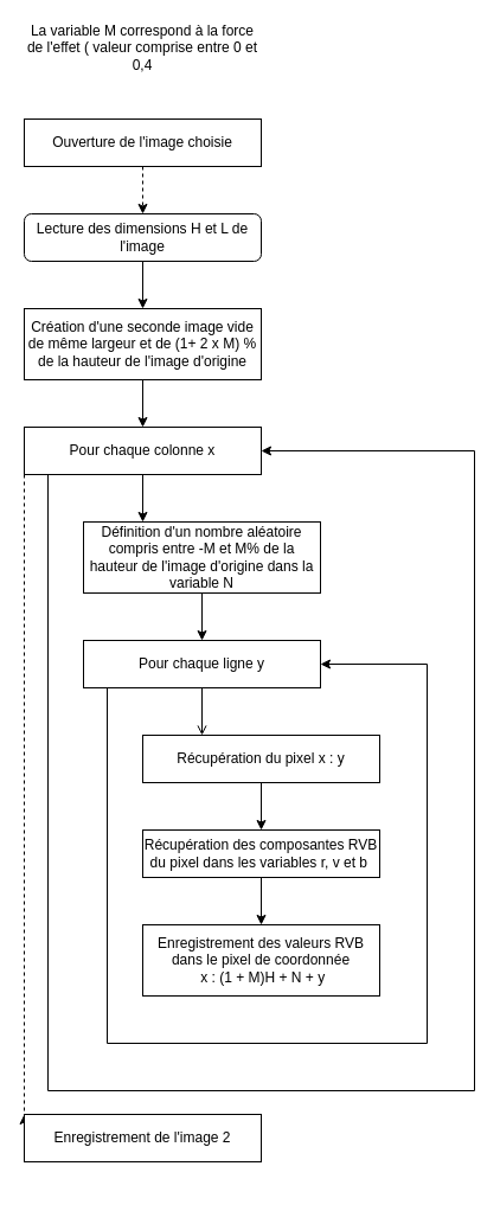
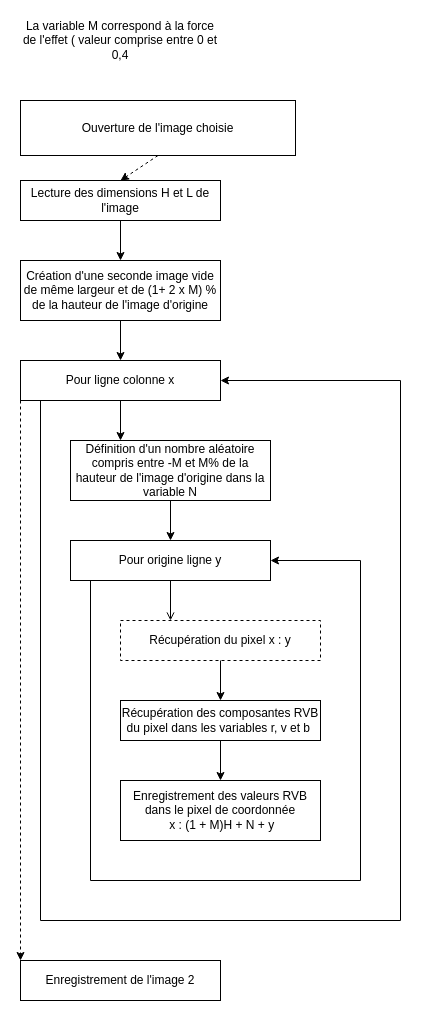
- <mxCell id="2" value="Ouverture de l'image choisie" style="rounded=0;whiteSpace=wrap;html=1;" parent="1" vertex="1"><mxGeometry x="20" y="100" width="200" height="40" as="geometry" /></mxCell>
+ <mxCell id="2" value="Ouverture de l'image choisie" style="rounded=0;whiteSpace=wrap;html=1;" parent="1" vertex="1"><mxGeometry x="20" y="100" width="275" height="55" as="geometry" /></mxCell>
- <mxCell id="3" value="Lecture des dimensions H et L de l'image" style="whiteSpace=wrap;html=1;rounded=1;" parent="1" vertex="1"><mxGeometry x="20" y="180" width="200" height="40" as="geometry" /></mxCell>
+ <mxCell id="3" value="Lecture des dimensions H et L de l'image" style="rounded=0;whiteSpace=wrap;html=1;" parent="1" vertex="1"><mxGeometry x="20" y="180" width="200" height="40" as="geometry" /></mxCell>
- <mxCell id="7" value="Pour chaque colonne x" style="rounded=0;whiteSpace=wrap;html=1;" parent="1" vertex="1"><mxGeometry x="20" y="360" width="200" height="40" as="geometry" /></mxCell>
+ <mxCell id="7" value="Pour ligne colonne x" style="rounded=0;whiteSpace=wrap;html=1;" parent="1" vertex="1"><mxGeometry x="20" y="360" width="200" height="40" as="geometry" /></mxCell>
- <mxCell id="11" value="Pour chaque ligne y" style="rounded=0;whiteSpace=wrap;html=1;" parent="1" vertex="1"><mxGeometry x="70" y="540" width="200" height="40" as="geometry" /></mxCell>
+ <mxCell id="11" value="Pour origine ligne y" style="rounded=0;whiteSpace=wrap;html=1;" parent="1" vertex="1"><mxGeometry x="70" y="540" width="200" height="40" as="geometry" /></mxCell>
- <mxCell id="15" value="Récupération du pixel x : y" style="rounded=0;whiteSpace=wrap;html=1;" parent="1" vertex="1"><mxGeometry x="120" y="620" width="200" height="40" as="geometry" /></mxCell>
+ <mxCell id="15" value="Récupération du pixel x : y" style="rounded=0;whiteSpace=wrap;html=1;dashed=1;" parent="1" vertex="1"><mxGeometry x="120" y="620" width="200" height="40" as="geometry" /></mxCell>
- <mxCell id="22" value="Enregistrement de l'image 2" style="rounded=0;whiteSpace=wrap;html=1;" parent="1" vertex="1"><mxGeometry x="20" y="940" width="200" height="40" as="geometry" /></mxCell>
+ <mxCell id="22" value="Enregistrement de l'image 2" style="rounded=0;whiteSpace=wrap;html=1;" parent="1" vertex="1"><mxGeometry x="20" y="960" width="200" height="40" as="geometry" /></mxCell>
